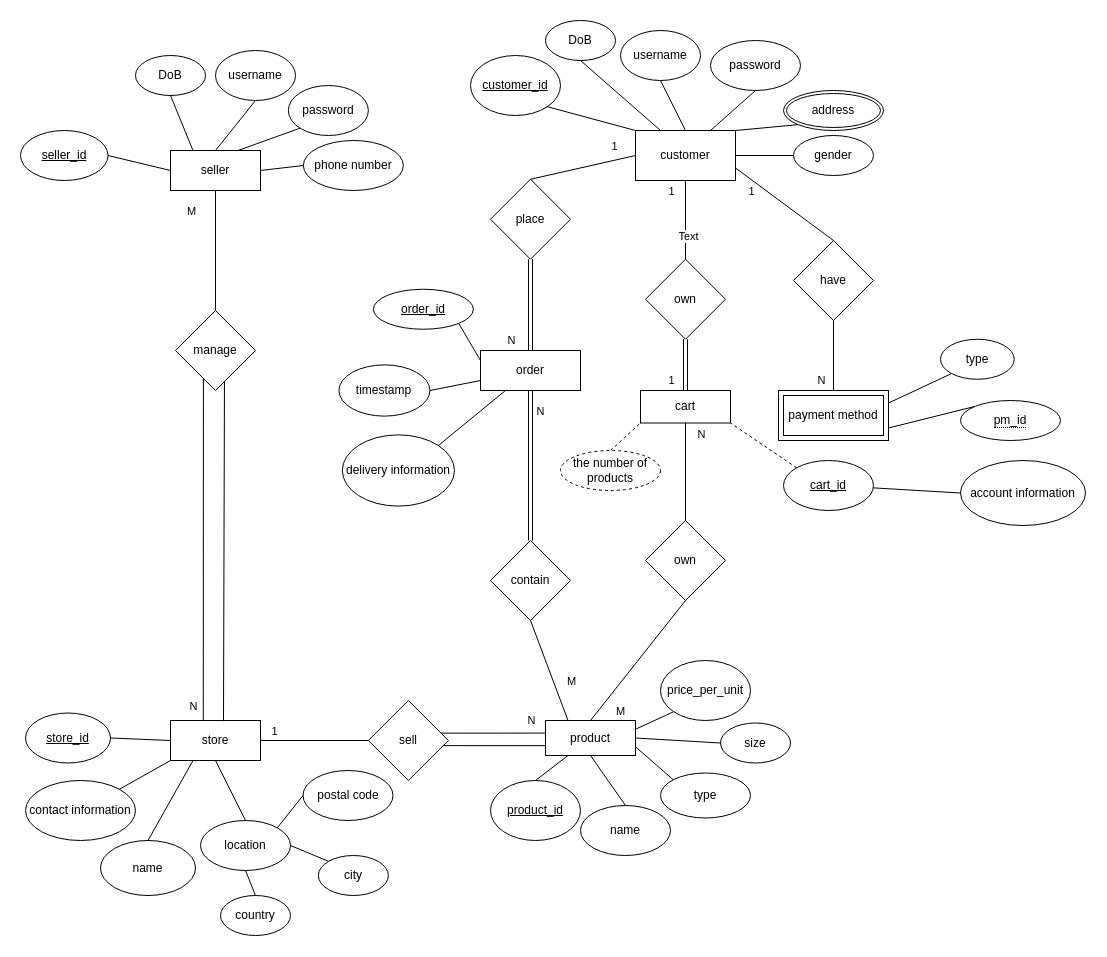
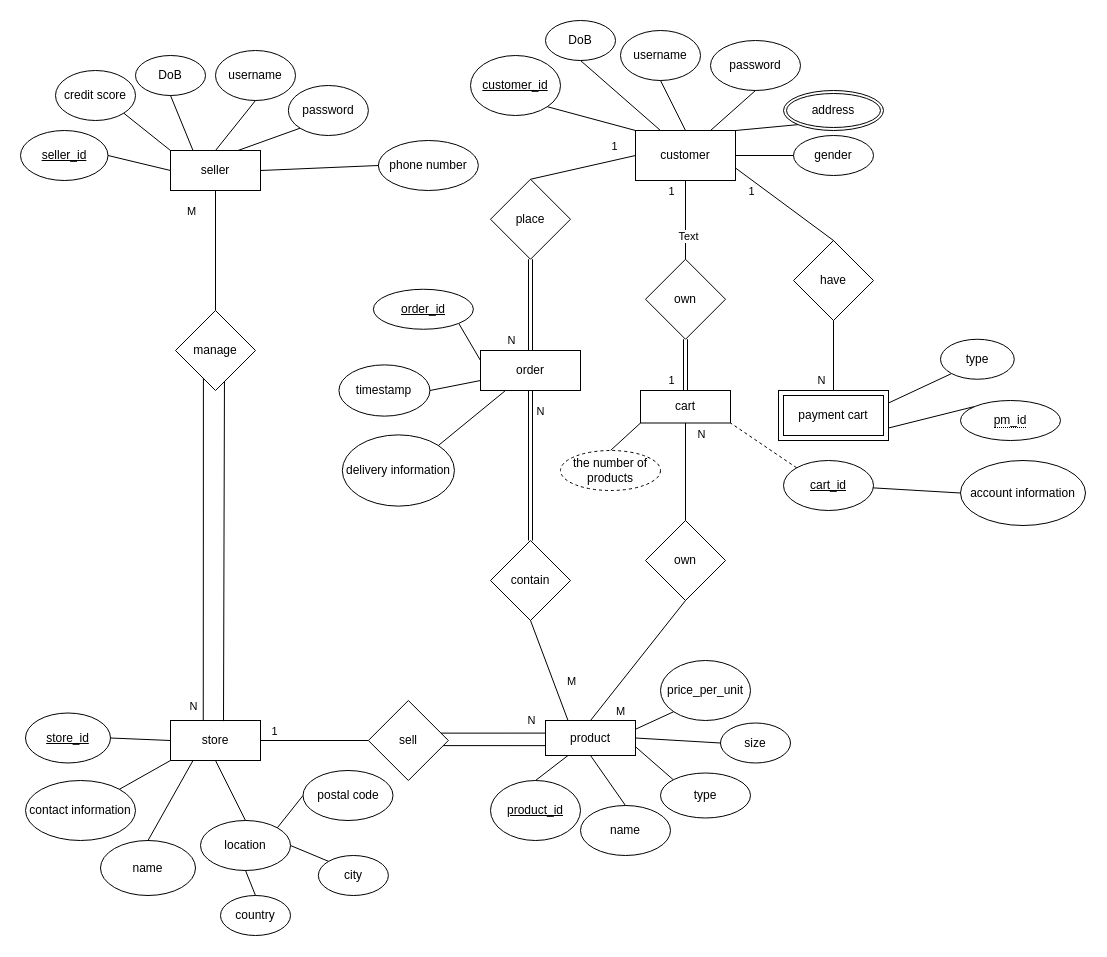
+ <mxCell id="7" value="credit score" style="ellipse;whiteSpace=wrap;html=1;" parent="1" vertex="1"><mxGeometry x="55" y="70" width="80" height="50" as="geometry" /></mxCell>
+ <mxCell id="86" value="" style="endArrow=none;html=1;rounded=0;entryX=1;entryY=1;entryDx=0;entryDy=0;exitX=0;exitY=0;exitDx=0;exitDy=0;" parent="1" source="2" target="7" edge="1"><mxGeometry width="50" height="50" relative="1" as="geometry"><mxPoint x="100" y="210" as="sourcePoint" /><mxPoint x="150" y="160" as="targetPoint" /></mxGeometry></mxCell>
- <mxCell id="6" value="phone number" style="ellipse;whiteSpace=wrap;html=1;" parent="1" vertex="1"><mxGeometry x="302.87" y="140" width="100" height="50" as="geometry" /></mxCell>
+ <mxCell id="6" value="phone number" style="ellipse;whiteSpace=wrap;html=1;" parent="1" vertex="1"><mxGeometry x="377.87" y="140" width="100" height="50" as="geometry" /></mxCell>
- <mxCell id="106" value="payment method" style="shape=ext;margin=3;double=1;whiteSpace=wrap;html=1;align=center;" parent="1" vertex="1"><mxGeometry x="778" y="390" width="110" height="50" as="geometry" /></mxCell>
+ <mxCell id="106" value="payment cart" style="shape=ext;margin=3;double=1;whiteSpace=wrap;html=1;align=center;" parent="1" vertex="1"><mxGeometry x="778" y="390" width="110" height="50" as="geometry" /></mxCell>
- <mxCell id="74" value="" style="endArrow=none;html=1;rounded=0;entryX=0;entryY=1;entryDx=0;entryDy=0;exitX=0.5;exitY=0;exitDx=0;exitDy=0;dashed=1;" parent="1" source="105" target="50" edge="1"><mxGeometry width="50" height="50" relative="1" as="geometry"><mxPoint x="700" y="452.5" as="sourcePoint" /><mxPoint x="640" y="430" as="targetPoint" /></mxGeometry></mxCell>
+ <mxCell id="74" value="" style="endArrow=none;html=1;rounded=0;entryX=0;entryY=1;entryDx=0;entryDy=0;exitX=0.5;exitY=0;exitDx=0;exitDy=0;" parent="1" source="105" target="50" edge="1"><mxGeometry width="50" height="50" relative="1" as="geometry"><mxPoint x="700" y="452.5" as="sourcePoint" /><mxPoint x="640" y="430" as="targetPoint" /></mxGeometry></mxCell>
